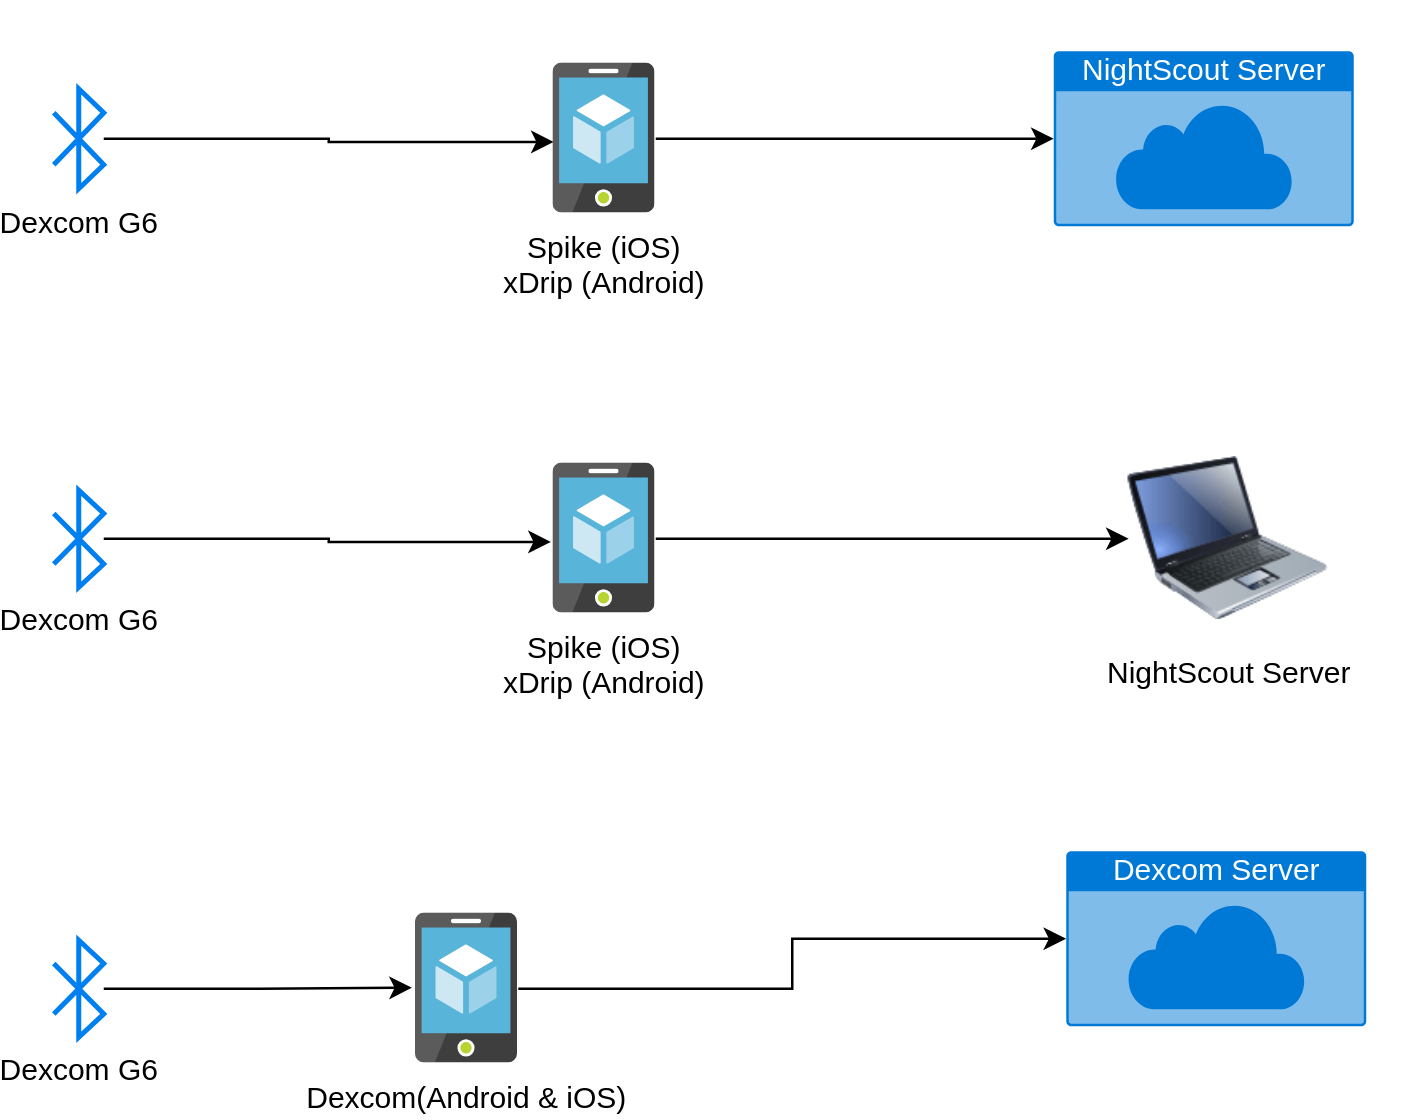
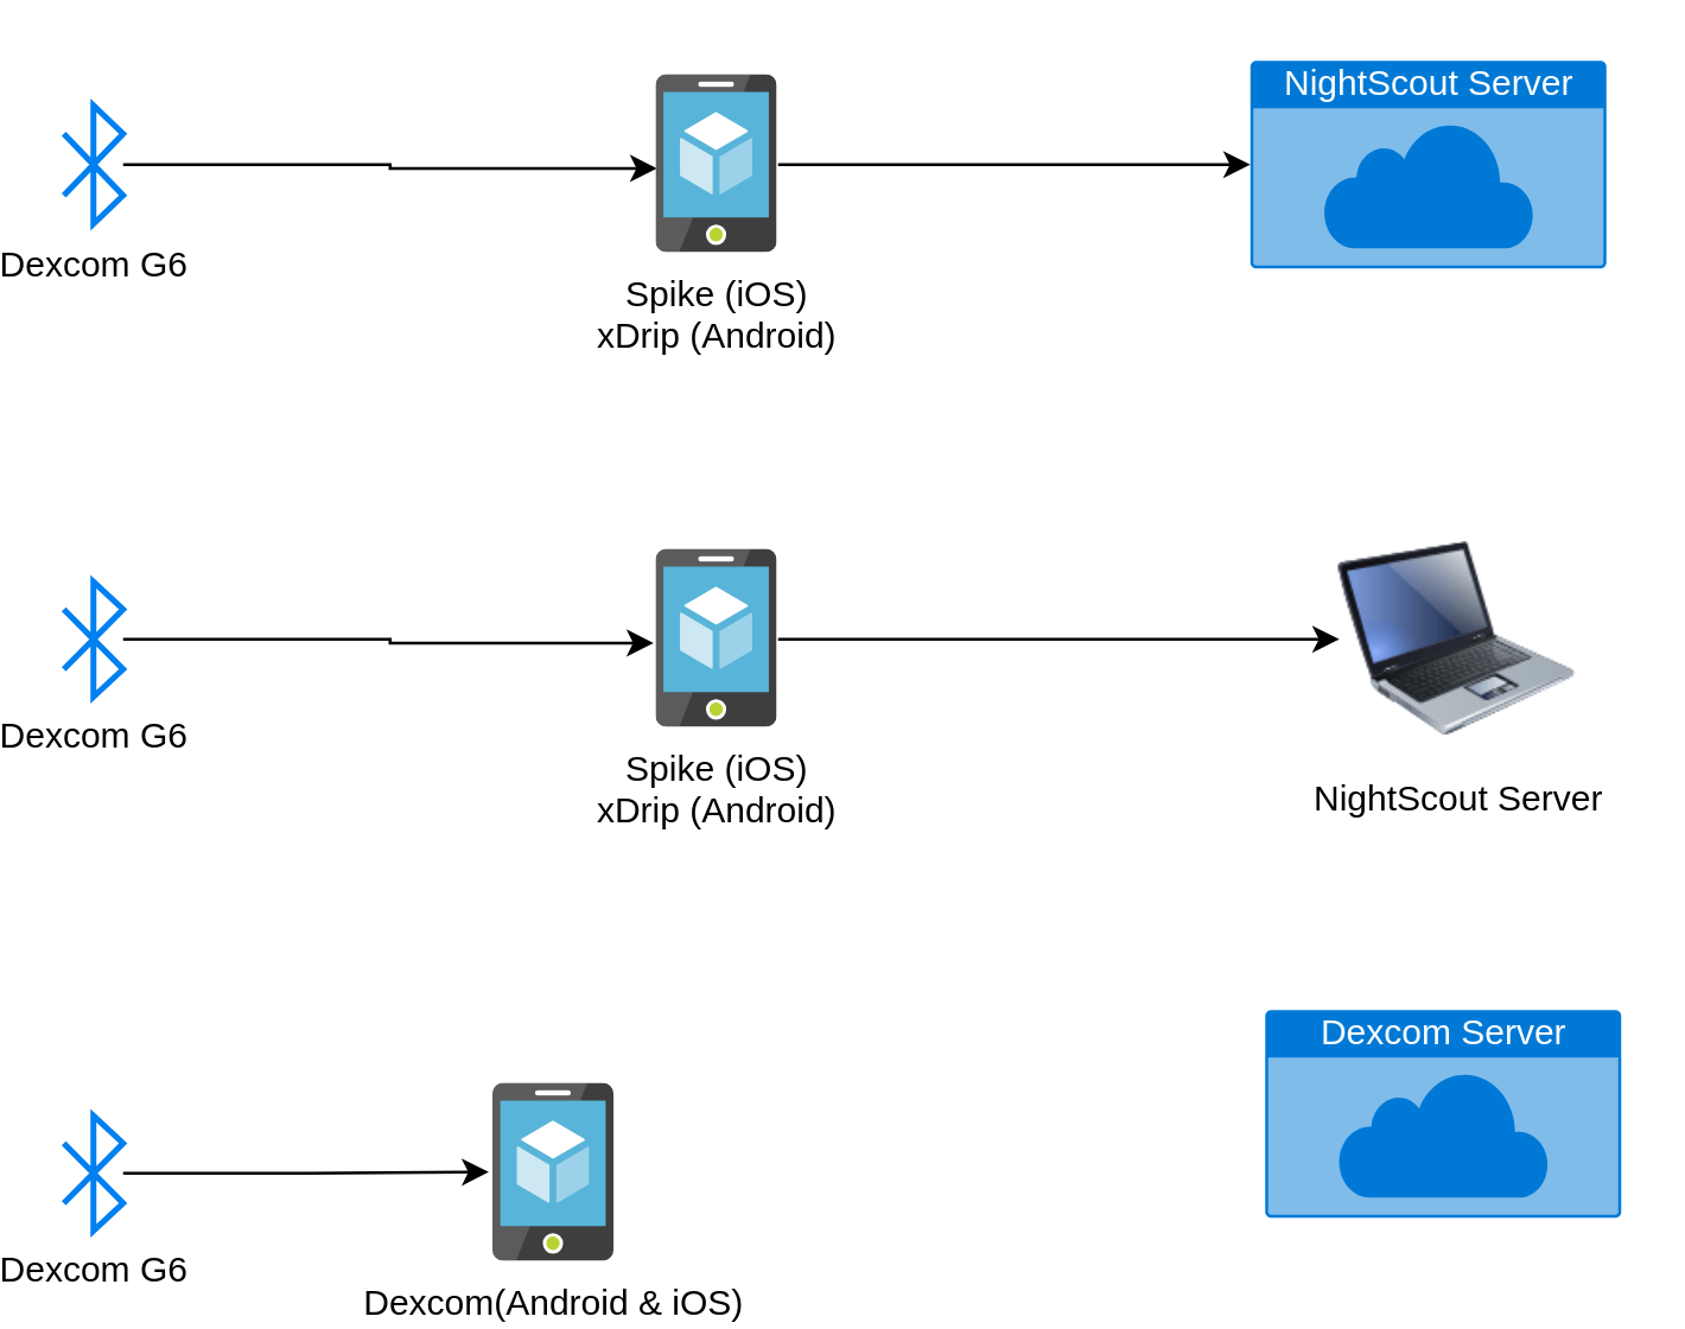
- <mxCell id="9" style="edgeStyle=orthogonalEdgeStyle;rounded=0;orthogonalLoop=1;jettySize=auto;html=1;entryX=0;entryY=0.5;entryDx=0;entryDy=0;entryPerimeter=0;" edge="1" parent="1" source="10" target="4"><mxGeometry relative="1" as="geometry" /></mxCell>
